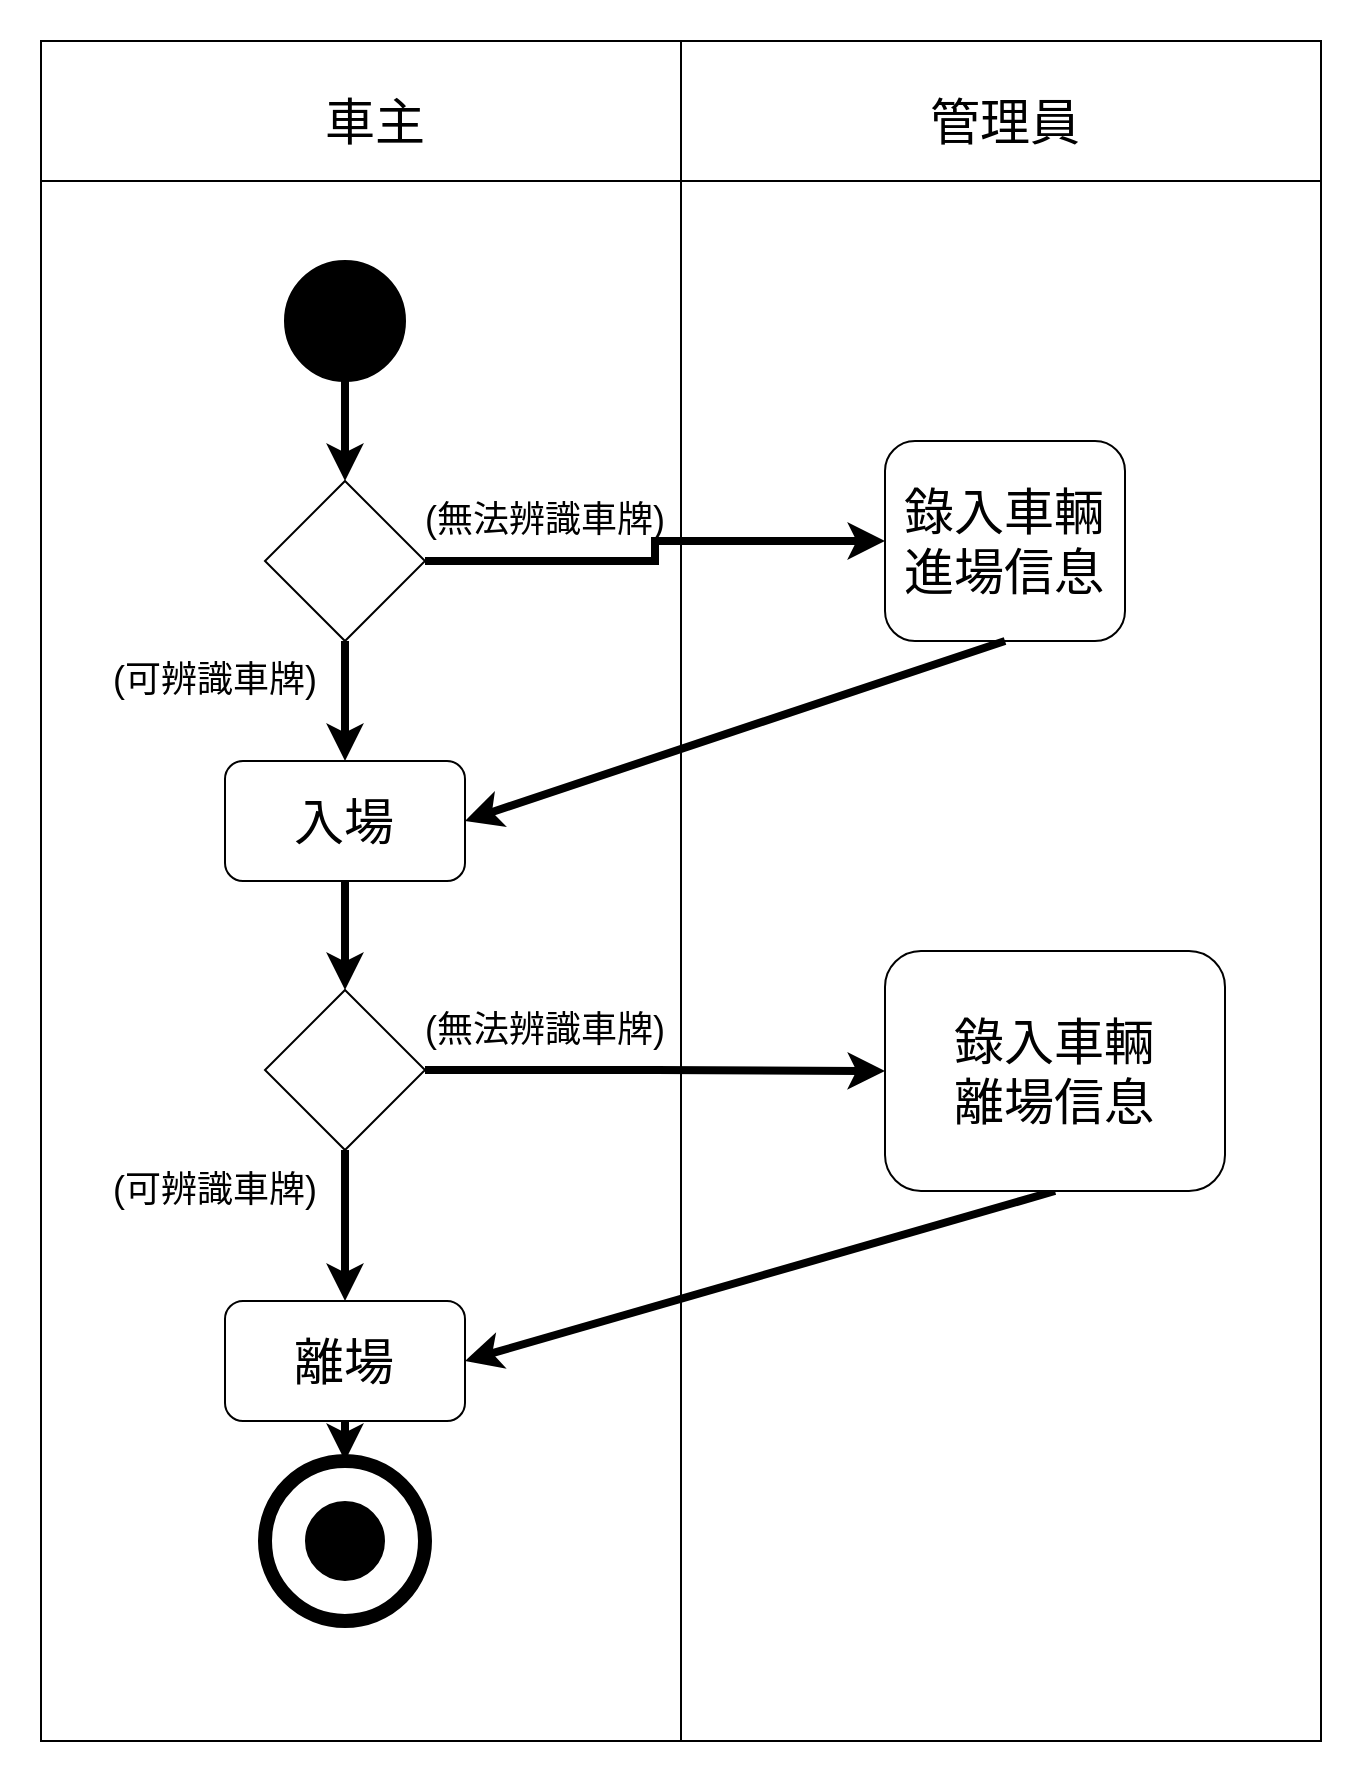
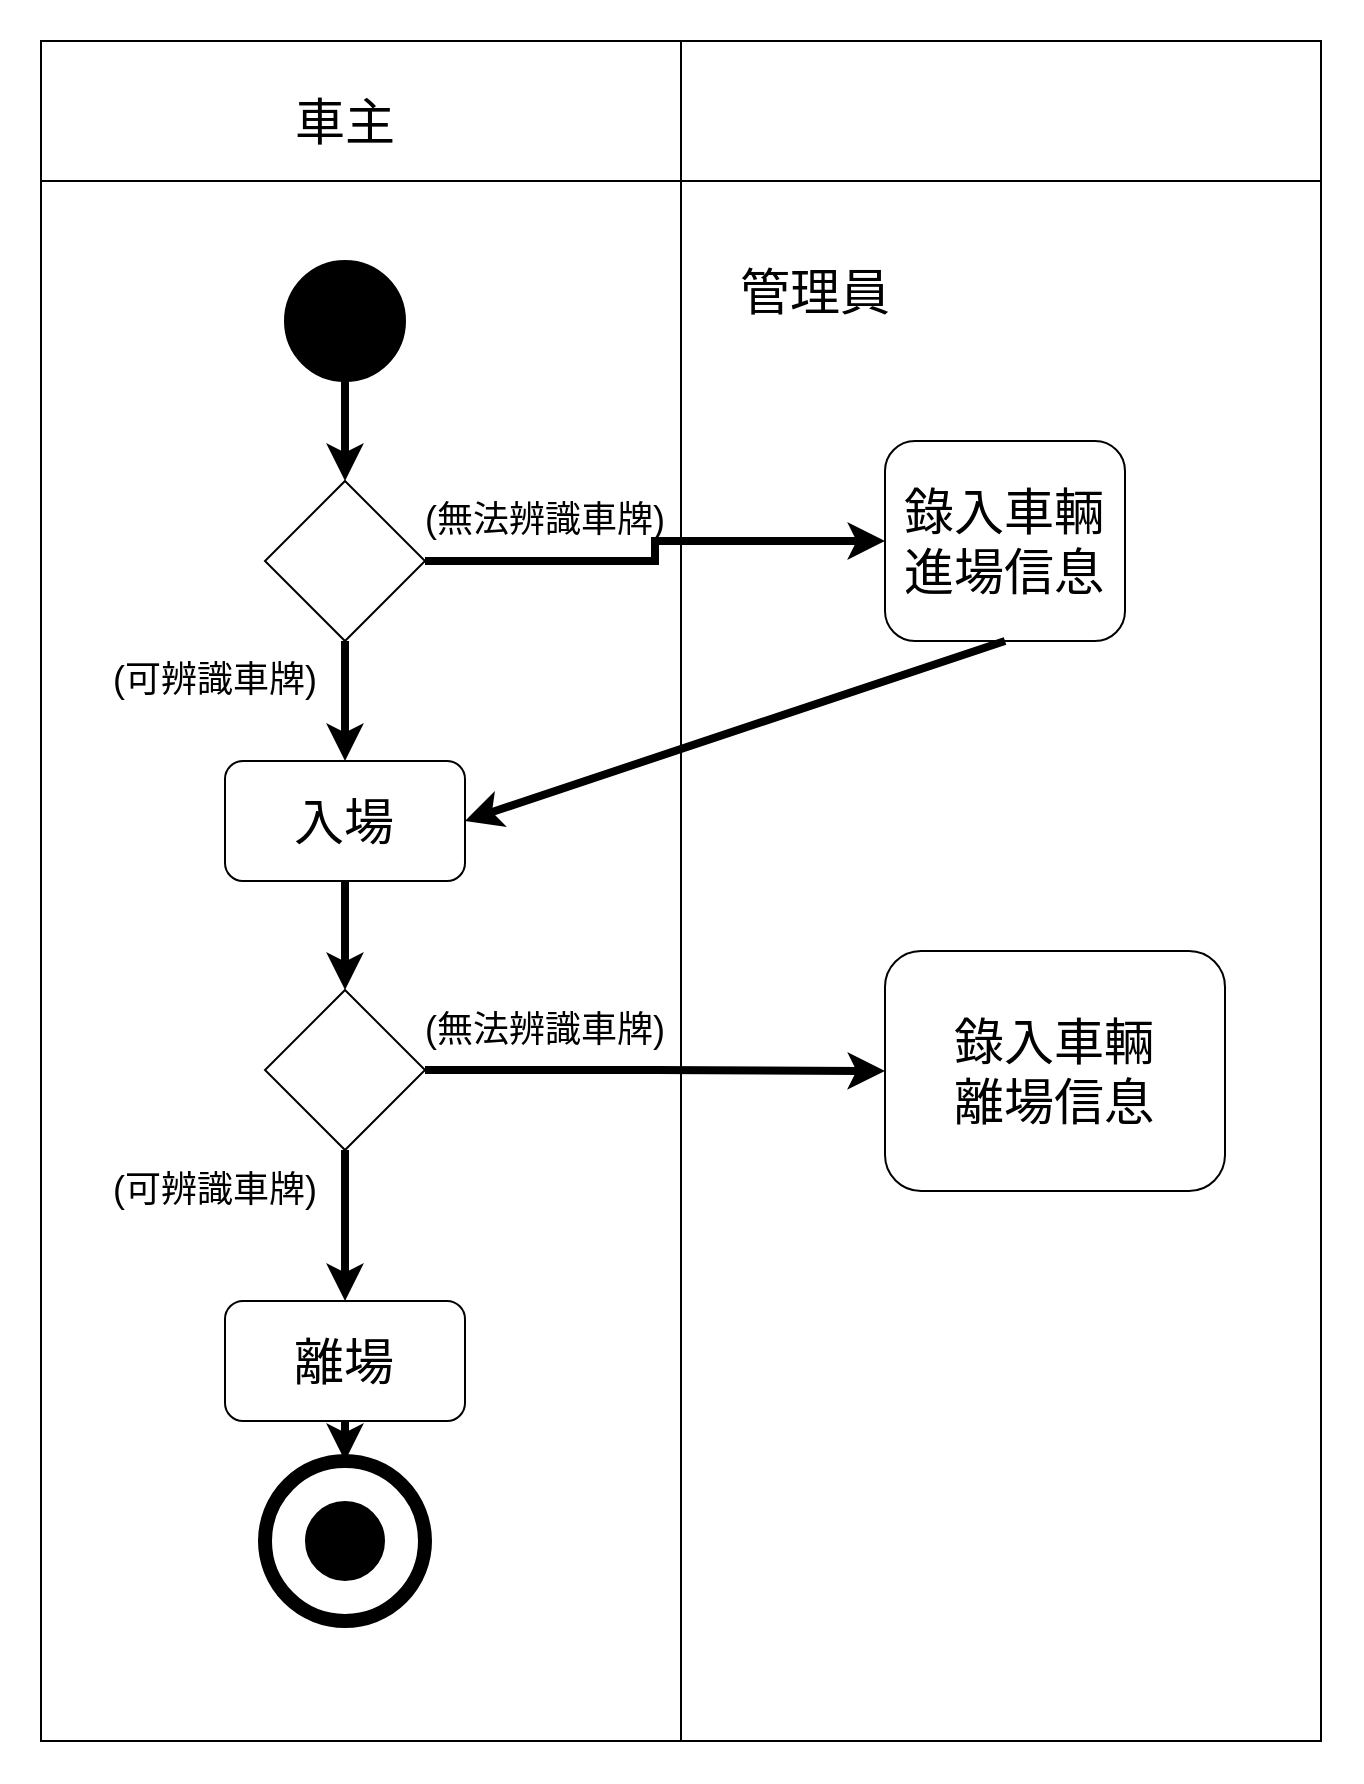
- <mxCell id="23" value="車主" style="text;html=1;align=center;verticalAlign=middle;resizable=0;points=[];autosize=1;strokeColor=none;fillColor=none;fontSize=25;" vertex="1" parent="1"><mxGeometry x="152" y="40" width="70" height="40" as="geometry" /></mxCell>
+ <mxCell id="23" value="車主" style="text;html=1;align=center;verticalAlign=middle;resizable=0;points=[];autosize=1;strokeColor=none;fillColor=none;fontSize=25;" vertex="1" parent="1"><mxGeometry x="137" y="40" width="70" height="40" as="geometry" /></mxCell>
- <mxCell id="24" value="管理員" style="text;html=1;align=center;verticalAlign=middle;resizable=0;points=[];autosize=1;strokeColor=none;fillColor=none;fontSize=25;" vertex="1" parent="1"><mxGeometry x="452" y="40" width="100" height="40" as="geometry" /></mxCell>
+ <mxCell id="24" value="管理員" style="text;html=1;align=center;verticalAlign=middle;resizable=0;points=[];autosize=1;strokeColor=none;fillColor=none;fontSize=25;" vertex="1" parent="1"><mxGeometry x="357" y="125" width="100" height="40" as="geometry" /></mxCell>
- <mxCell id="20" value="" style="endArrow=classic;html=1;rounded=0;entryX=1;entryY=0.5;entryDx=0;entryDy=0;exitX=0.5;exitY=1;exitDx=0;exitDy=0;strokeWidth=4;" edge="1" parent="1" source="22" target="13"><mxGeometry width="50" height="50" relative="1" as="geometry"><mxPoint x="517" y="565" as="sourcePoint" /><mxPoint x="232" y="650" as="targetPoint" /></mxGeometry></mxCell>
